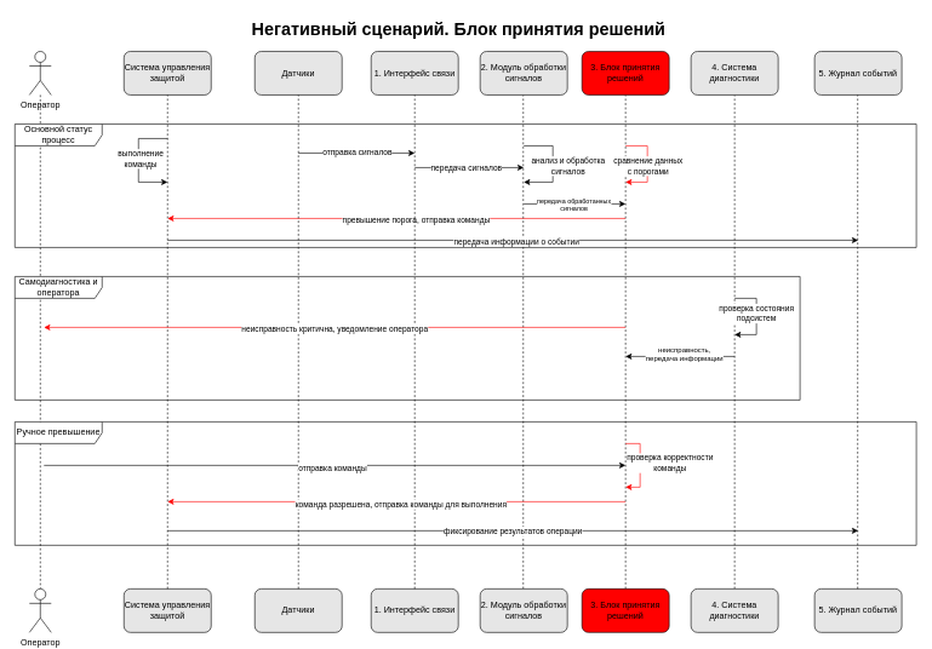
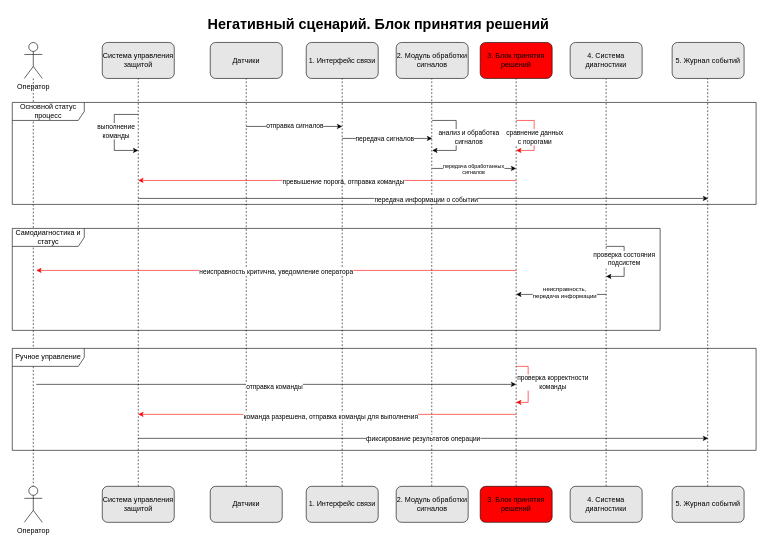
- <mxCell id="14" value="Самодиагностика и оператора" style="shape=umlFrame;whiteSpace=wrap;html=1;pointerEvents=0;recursiveResize=0;container=1;collapsible=0;width=120;height=30;" parent="1" vertex="1"><mxGeometry x="20" y="380" width="1080" height="170" as="geometry" /></mxCell>
+ <mxCell id="14" value="Самодиагностика и статус" style="shape=umlFrame;whiteSpace=wrap;html=1;pointerEvents=0;recursiveResize=0;container=1;collapsible=0;width=120;height=30;" parent="1" vertex="1"><mxGeometry x="20" y="380" width="1080" height="170" as="geometry" /></mxCell>
- <mxCell id="18" value="Ручное превышение" style="shape=umlFrame;whiteSpace=wrap;html=1;pointerEvents=0;recursiveResize=0;container=1;collapsible=0;width=120;height=30;" parent="1" vertex="1"><mxGeometry x="20" y="580" width="1240" height="170" as="geometry" /></mxCell>
+ <mxCell id="18" value="Ручное управление" style="shape=umlFrame;whiteSpace=wrap;html=1;pointerEvents=0;recursiveResize=0;container=1;collapsible=0;width=120;height=30;" parent="1" vertex="1"><mxGeometry x="20" y="580" width="1240" height="170" as="geometry" /></mxCell>
